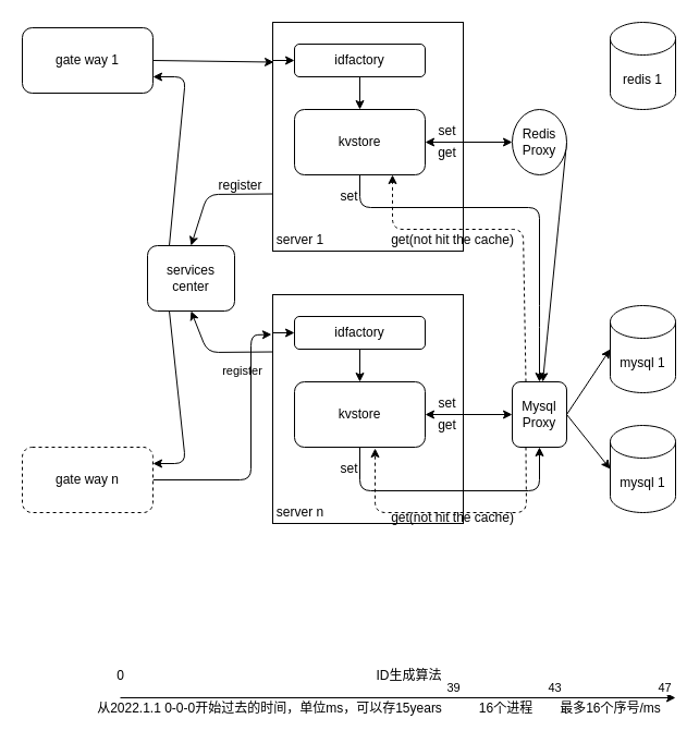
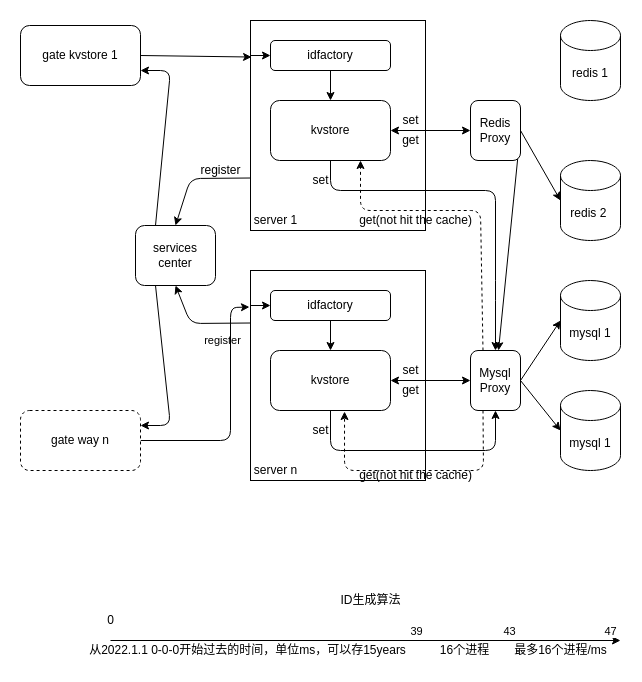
- <mxCell id="46" value="gate way 1" style="rounded=1;whiteSpace=wrap;html=1;" vertex="1" parent="1"><mxGeometry x="20" y="25" width="120" height="60" as="geometry" /></mxCell>
+ <mxCell id="46" value="gate kvstore 1" style="rounded=1;whiteSpace=wrap;html=1;" vertex="1" parent="1"><mxGeometry x="20" y="25" width="120" height="60" as="geometry" /></mxCell>
- <mxCell id="10" value="Redis&lt;br&gt;Proxy" style="ellipse;whiteSpace=wrap;html=1;" vertex="1" parent="1"><mxGeometry x="470" y="100" width="50" height="60" as="geometry" /></mxCell>
+ <mxCell id="10" value="Redis&lt;br&gt;Proxy" style="rounded=1;whiteSpace=wrap;html=1;" vertex="1" parent="1"><mxGeometry x="470" y="100" width="50" height="60" as="geometry" /></mxCell>
+ <mxCell id="9" style="edgeStyle=none;html=1;exitX=1;exitY=0.5;exitDx=0;exitDy=0;entryX=0;entryY=0.5;entryDx=0;entryDy=0;entryPerimeter=0;" edge="1" parent="1" source="10" target="5"><mxGeometry relative="1" as="geometry" /></mxCell>
+ <mxCell id="5" value="redis 2&amp;nbsp;" style="shape=cylinder3;whiteSpace=wrap;html=1;boundedLbl=1;backgroundOutline=1;size=15;" vertex="1" parent="1"><mxGeometry x="560" y="160" width="60" height="80" as="geometry" /></mxCell>
- <mxCell id="57" value="ID生成算法" style="text;html=1;align=center;verticalAlign=middle;resizable=0;points=[];autosize=1;strokeColor=none;fillColor=none;" vertex="1" parent="1"><mxGeometry x="335" y="610" width="80" height="20" as="geometry" /></mxCell>
+ <mxCell id="57" value="ID生成算法" style="text;html=1;align=center;verticalAlign=middle;resizable=0;points=[];autosize=1;strokeColor=none;fillColor=none;" vertex="1" parent="1"><mxGeometry x="330" y="590" width="80" height="20" as="geometry" /></mxCell>
- <mxCell id="56" value="最多16个序号/ms" style="text;html=1;align=center;verticalAlign=middle;resizable=0;points=[];autosize=1;strokeColor=none;fillColor=none;" vertex="1" parent="1"><mxGeometry x="505" y="640" width="110" height="20" as="geometry" /></mxCell>
+ <mxCell id="56" value="最多16个进程/ms" style="text;html=1;align=center;verticalAlign=middle;resizable=0;points=[];autosize=1;strokeColor=none;fillColor=none;" vertex="1" parent="1"><mxGeometry x="505" y="640" width="110" height="20" as="geometry" /></mxCell>
